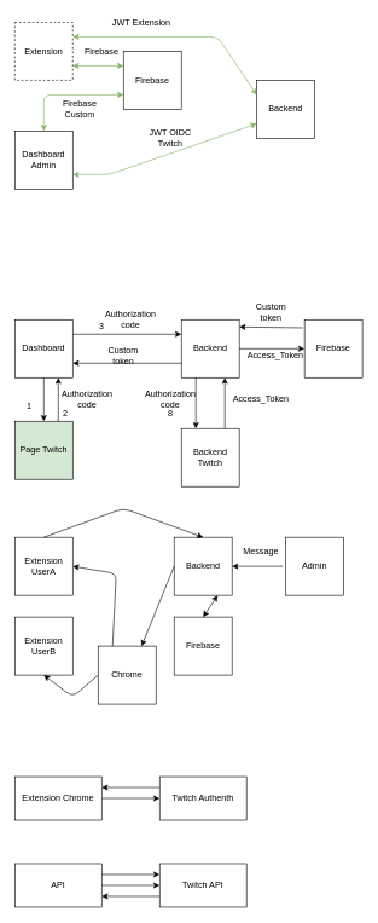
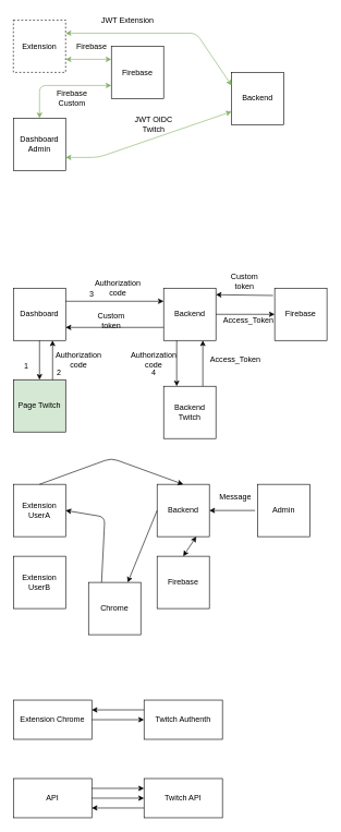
- <mxCell id="28" value="8" style="text;html=1;strokeColor=none;fillColor=none;align=center;verticalAlign=middle;whiteSpace=wrap;rounded=0;" parent="1" vertex="1"><mxGeometry x="215" y="560" width="40" height="20" as="geometry" /></mxCell>
+ <mxCell id="28" value="4" style="text;html=1;strokeColor=none;fillColor=none;align=center;verticalAlign=middle;whiteSpace=wrap;rounded=0;" parent="1" vertex="1"><mxGeometry x="215" y="560" width="40" height="20" as="geometry" /></mxCell>
- <mxCell id="46" value="" style="endArrow=classic;html=1;entryX=0.5;entryY=1;entryDx=0;entryDy=0;exitX=0;exitY=0.5;exitDx=0;exitDy=0;" parent="1" source="48" target="39" edge="1"><mxGeometry width="50" height="50" relative="1" as="geometry"><mxPoint x="220" y="870" as="sourcePoint" /><mxPoint x="270" y="820" as="targetPoint" /><Array as="points"><mxPoint x="100" y="960" /></Array></mxGeometry></mxCell>
